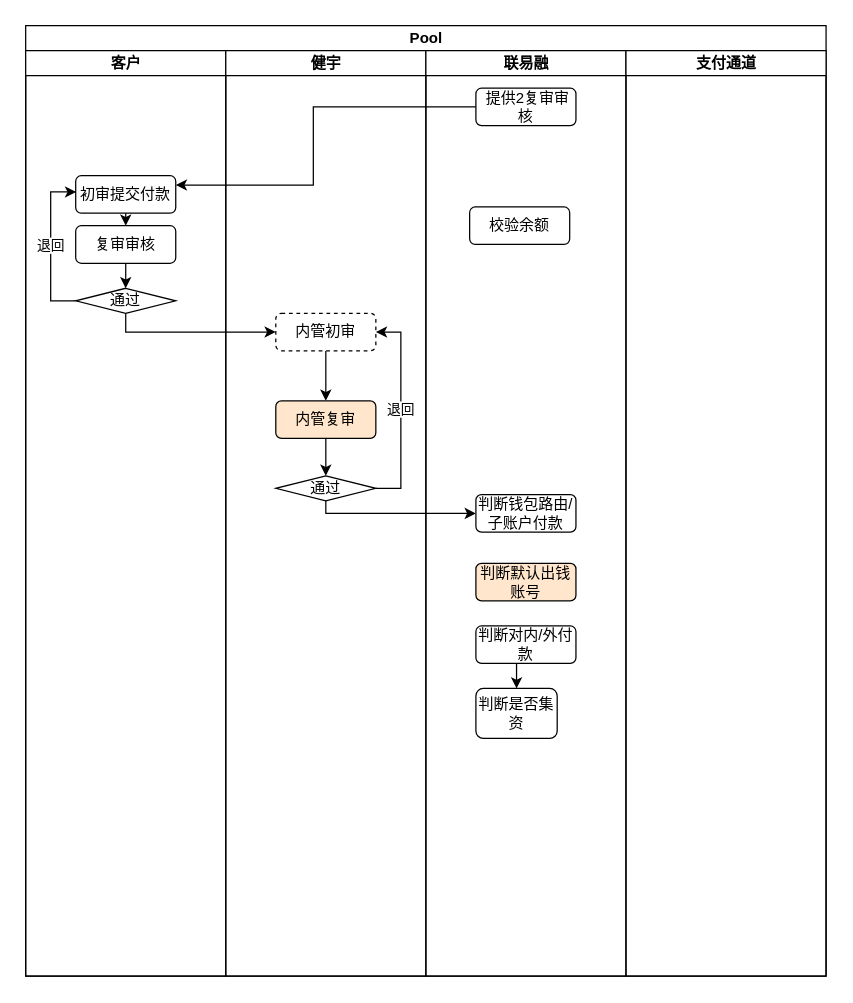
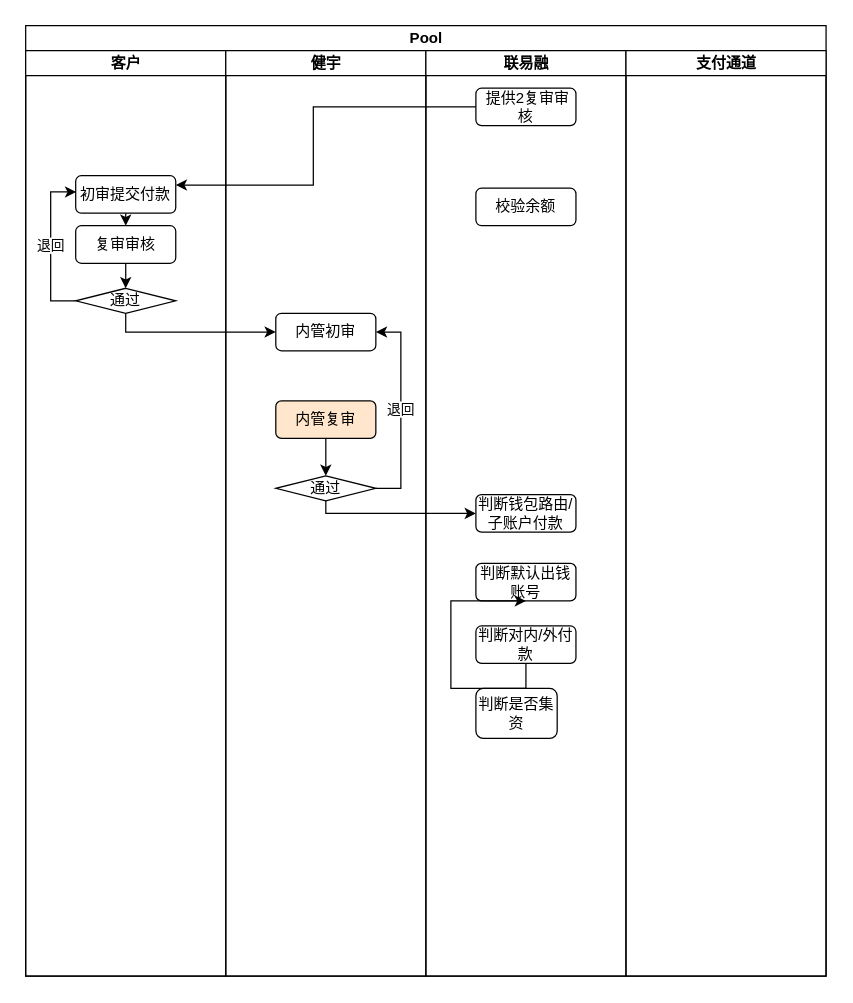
- <mxCell id="25" value="校验余额" style="rounded=1;whiteSpace=wrap;html=1;" vertex="1" parent="18"><mxGeometry x="35" y="125" width="80" height="30" as="geometry" /></mxCell>
+ <mxCell id="25" value="校验余额" style="rounded=1;whiteSpace=wrap;html=1;" vertex="1" parent="18"><mxGeometry x="40" y="110" width="80" height="30" as="geometry" /></mxCell>
- <mxCell id="13" value="内管初审" style="rounded=1;whiteSpace=wrap;html=1;dashed=1;" vertex="1" parent="11"><mxGeometry x="40" y="210" width="80" height="30" as="geometry" /></mxCell>
+ <mxCell id="13" value="内管初审" style="rounded=1;whiteSpace=wrap;html=1;" vertex="1" parent="11"><mxGeometry x="40" y="210" width="80" height="30" as="geometry" /></mxCell>
- <mxCell id="12" style="edgeStyle=orthogonalEdgeStyle;rounded=0;orthogonalLoop=1;jettySize=auto;html=1;exitX=0.5;exitY=1;exitDx=0;exitDy=0;entryX=0.5;entryY=0;entryDx=0;entryDy=0;" edge="1" parent="11" source="13" target="14"><mxGeometry relative="1" as="geometry" /></mxCell>
- <mxCell id="20" value="判断默认出钱账号" style="rounded=1;whiteSpace=wrap;html=1;fillColor=#ffe6cc;" vertex="1" parent="18"><mxGeometry x="40" y="410" width="80" height="30" as="geometry" /></mxCell>
+ <mxCell id="20" value="判断默认出钱账号" style="rounded=1;whiteSpace=wrap;html=1;" vertex="1" parent="18"><mxGeometry x="40" y="410" width="80" height="30" as="geometry" /></mxCell>
- <mxCell id="21" style="edgeStyle=orthogonalEdgeStyle;rounded=0;orthogonalLoop=1;jettySize=auto;html=1;exitX=0.5;exitY=1;exitDx=0;exitDy=0;entryX=0.5;entryY=0;entryDx=0;entryDy=0;" edge="1" parent="18" source="22" target="23"><mxGeometry relative="1" as="geometry" /></mxCell>
+ <mxCell id="21" style="edgeStyle=orthogonalEdgeStyle;rounded=0;orthogonalLoop=1;jettySize=auto;html=1;exitX=0.5;exitY=1;exitDx=0;exitDy=0;" edge="1" parent="18" source="22" target="20"><mxGeometry relative="1" as="geometry" /></mxCell>
